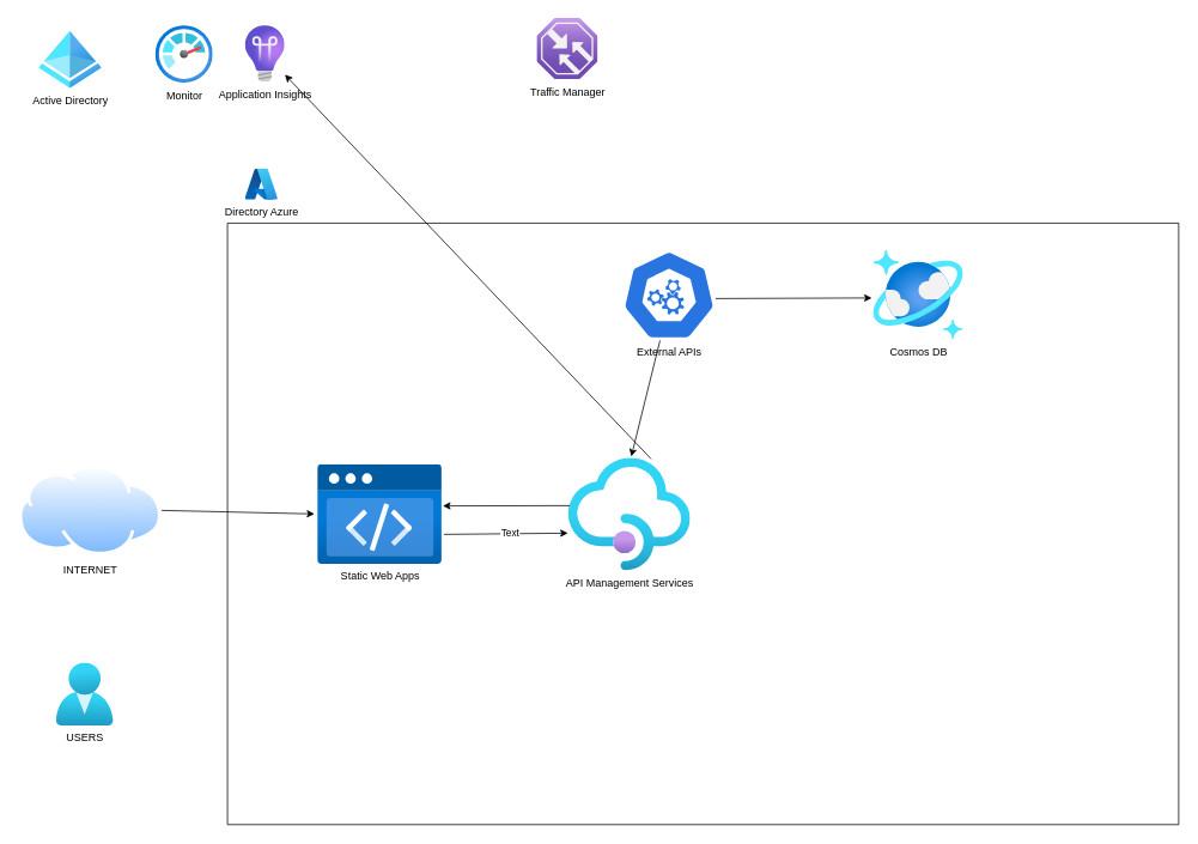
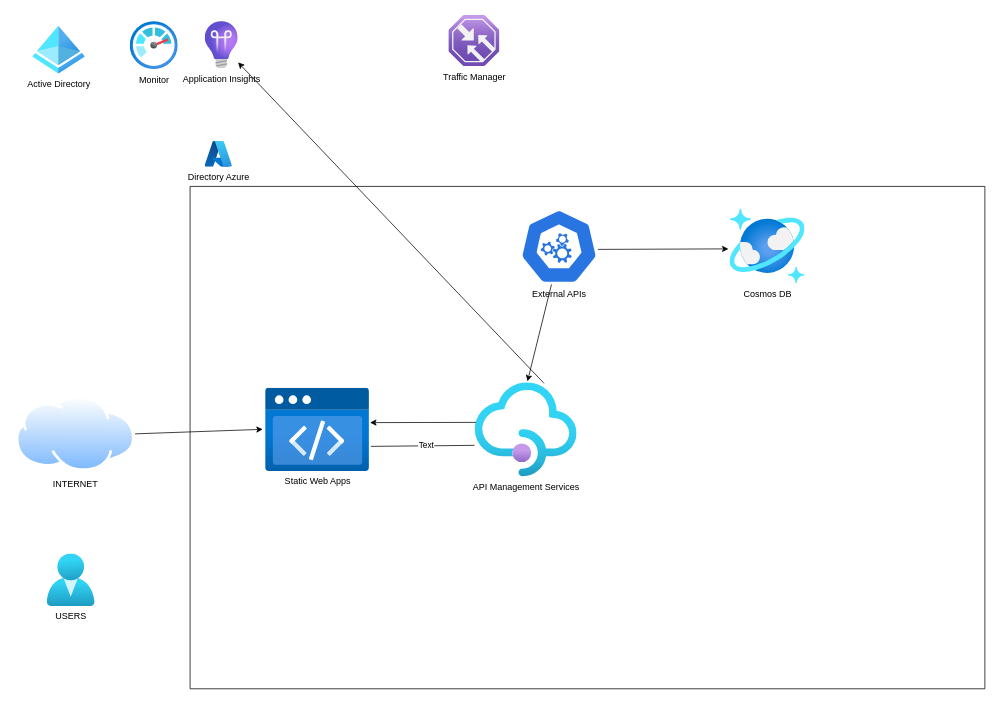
- <mxCell id="20" value="INTERNET" style="image;aspect=fixed;perimeter=ellipsePerimeter;html=1;align=center;shadow=0;dashed=0;spacingTop=3;image=img/lib/active_directory/internet_cloud.svg;" vertex="1" parent="1"><mxGeometry x="20.94" y="518" width="158.73" height="100" as="geometry" /></mxCell>
+ <mxCell id="20" value="INTERNET" style="image;aspect=fixed;perimeter=ellipsePerimeter;html=1;align=center;shadow=0;dashed=0;spacingTop=3;image=img/lib/active_directory/internet_cloud.svg;" vertex="1" parent="1"><mxGeometry x="20.94" y="528" width="158.73" height="100" as="geometry" /></mxCell>
- <mxCell id="15" value="" style="endArrow=classic;html=1;rounded=0;exitX=1.011;exitY=0.7;exitDx=0;exitDy=0;exitPerimeter=0;entryX=-0.005;entryY=0.666;entryDx=0;entryDy=0;entryPerimeter=0;" edge="1" parent="7" source="8" target="9"><mxGeometry width="50" height="50" relative="1" as="geometry"><mxPoint x="90" y="360" as="sourcePoint" /><mxPoint x="140" y="310" as="targetPoint" /></mxGeometry></mxCell>
+ <mxCell id="15" value="" style="endArrow=none;html=1;rounded=0;exitX=1.011;exitY=0.7;exitDx=0;exitDy=0;exitPerimeter=0;entryX=-0.005;entryY=0.666;entryDx=0;entryDy=0;entryPerimeter=0;" edge="1" parent="7" source="8" target="9"><mxGeometry width="50" height="50" relative="1" as="geometry"><mxPoint x="90" y="360" as="sourcePoint" /><mxPoint x="140" y="310" as="targetPoint" /></mxGeometry></mxCell>
